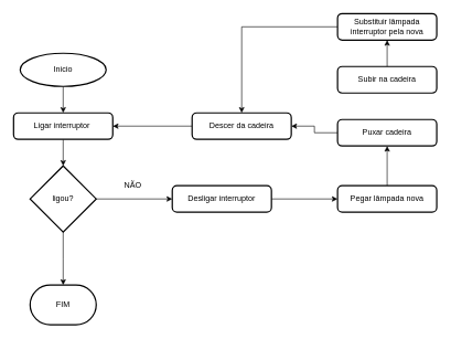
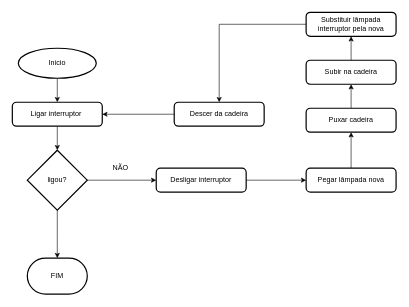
- <mxCell id="15" style="edgeStyle=orthogonalEdgeStyle;rounded=0;orthogonalLoop=1;jettySize=auto;html=1;" edge="1" parent="1" source="16" target="22"><mxGeometry relative="1" as="geometry" /></mxCell>
+ <mxCell id="15" style="edgeStyle=orthogonalEdgeStyle;rounded=0;orthogonalLoop=1;jettySize=auto;html=1;" edge="1" parent="1" source="16" target="18"><mxGeometry relative="1" as="geometry" /></mxCell>
